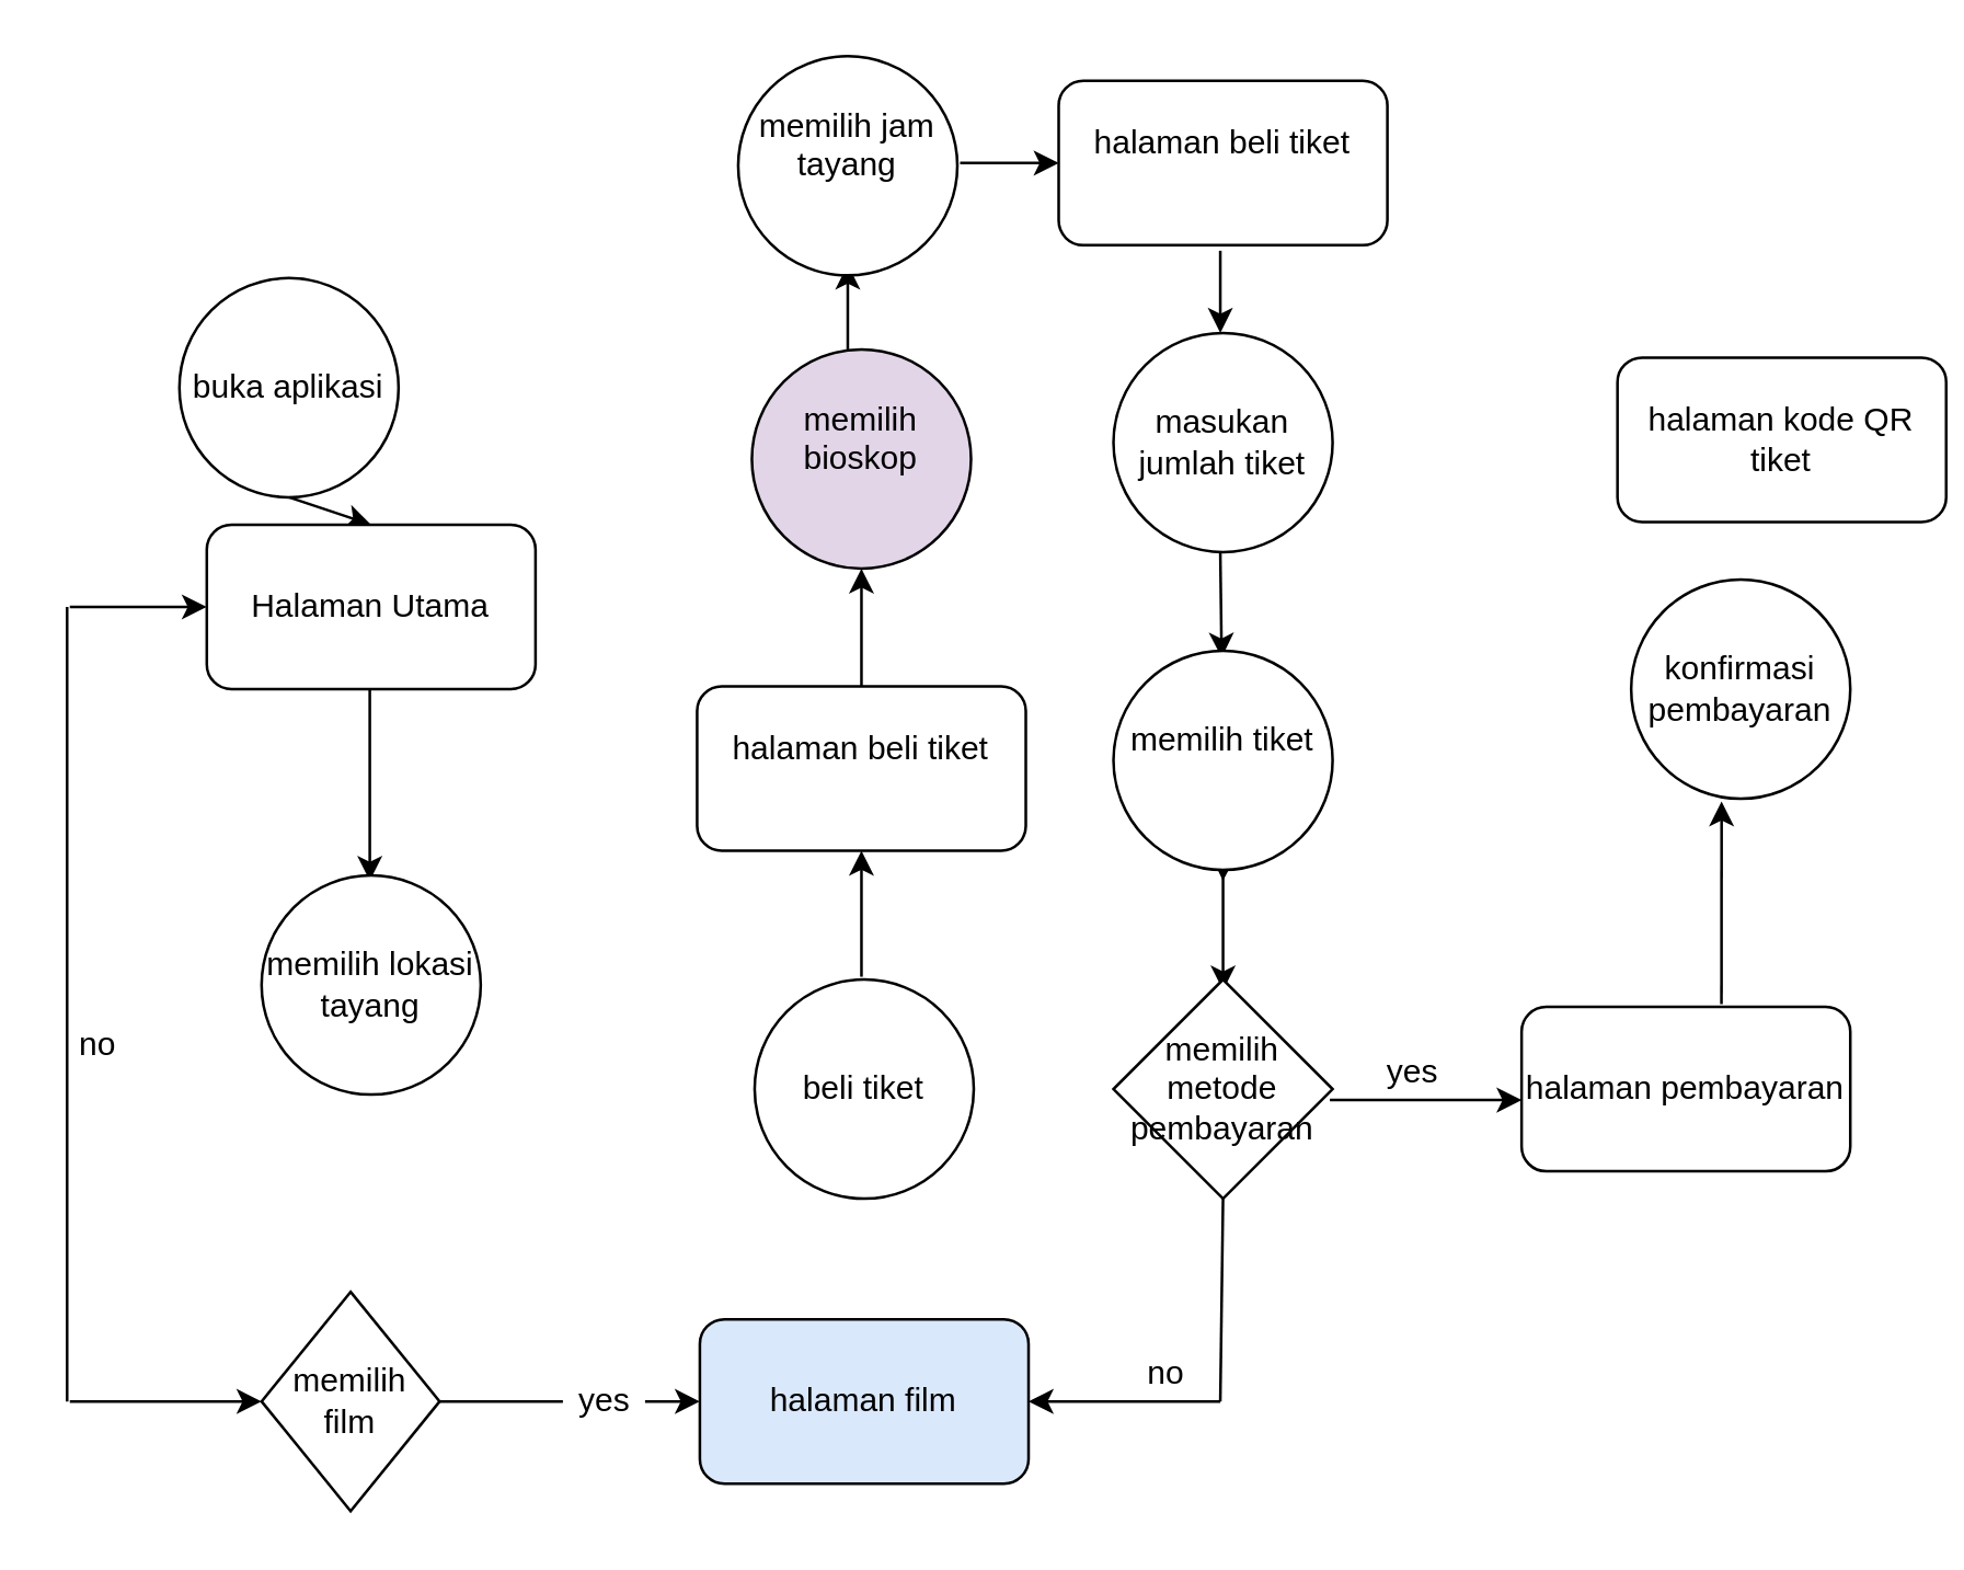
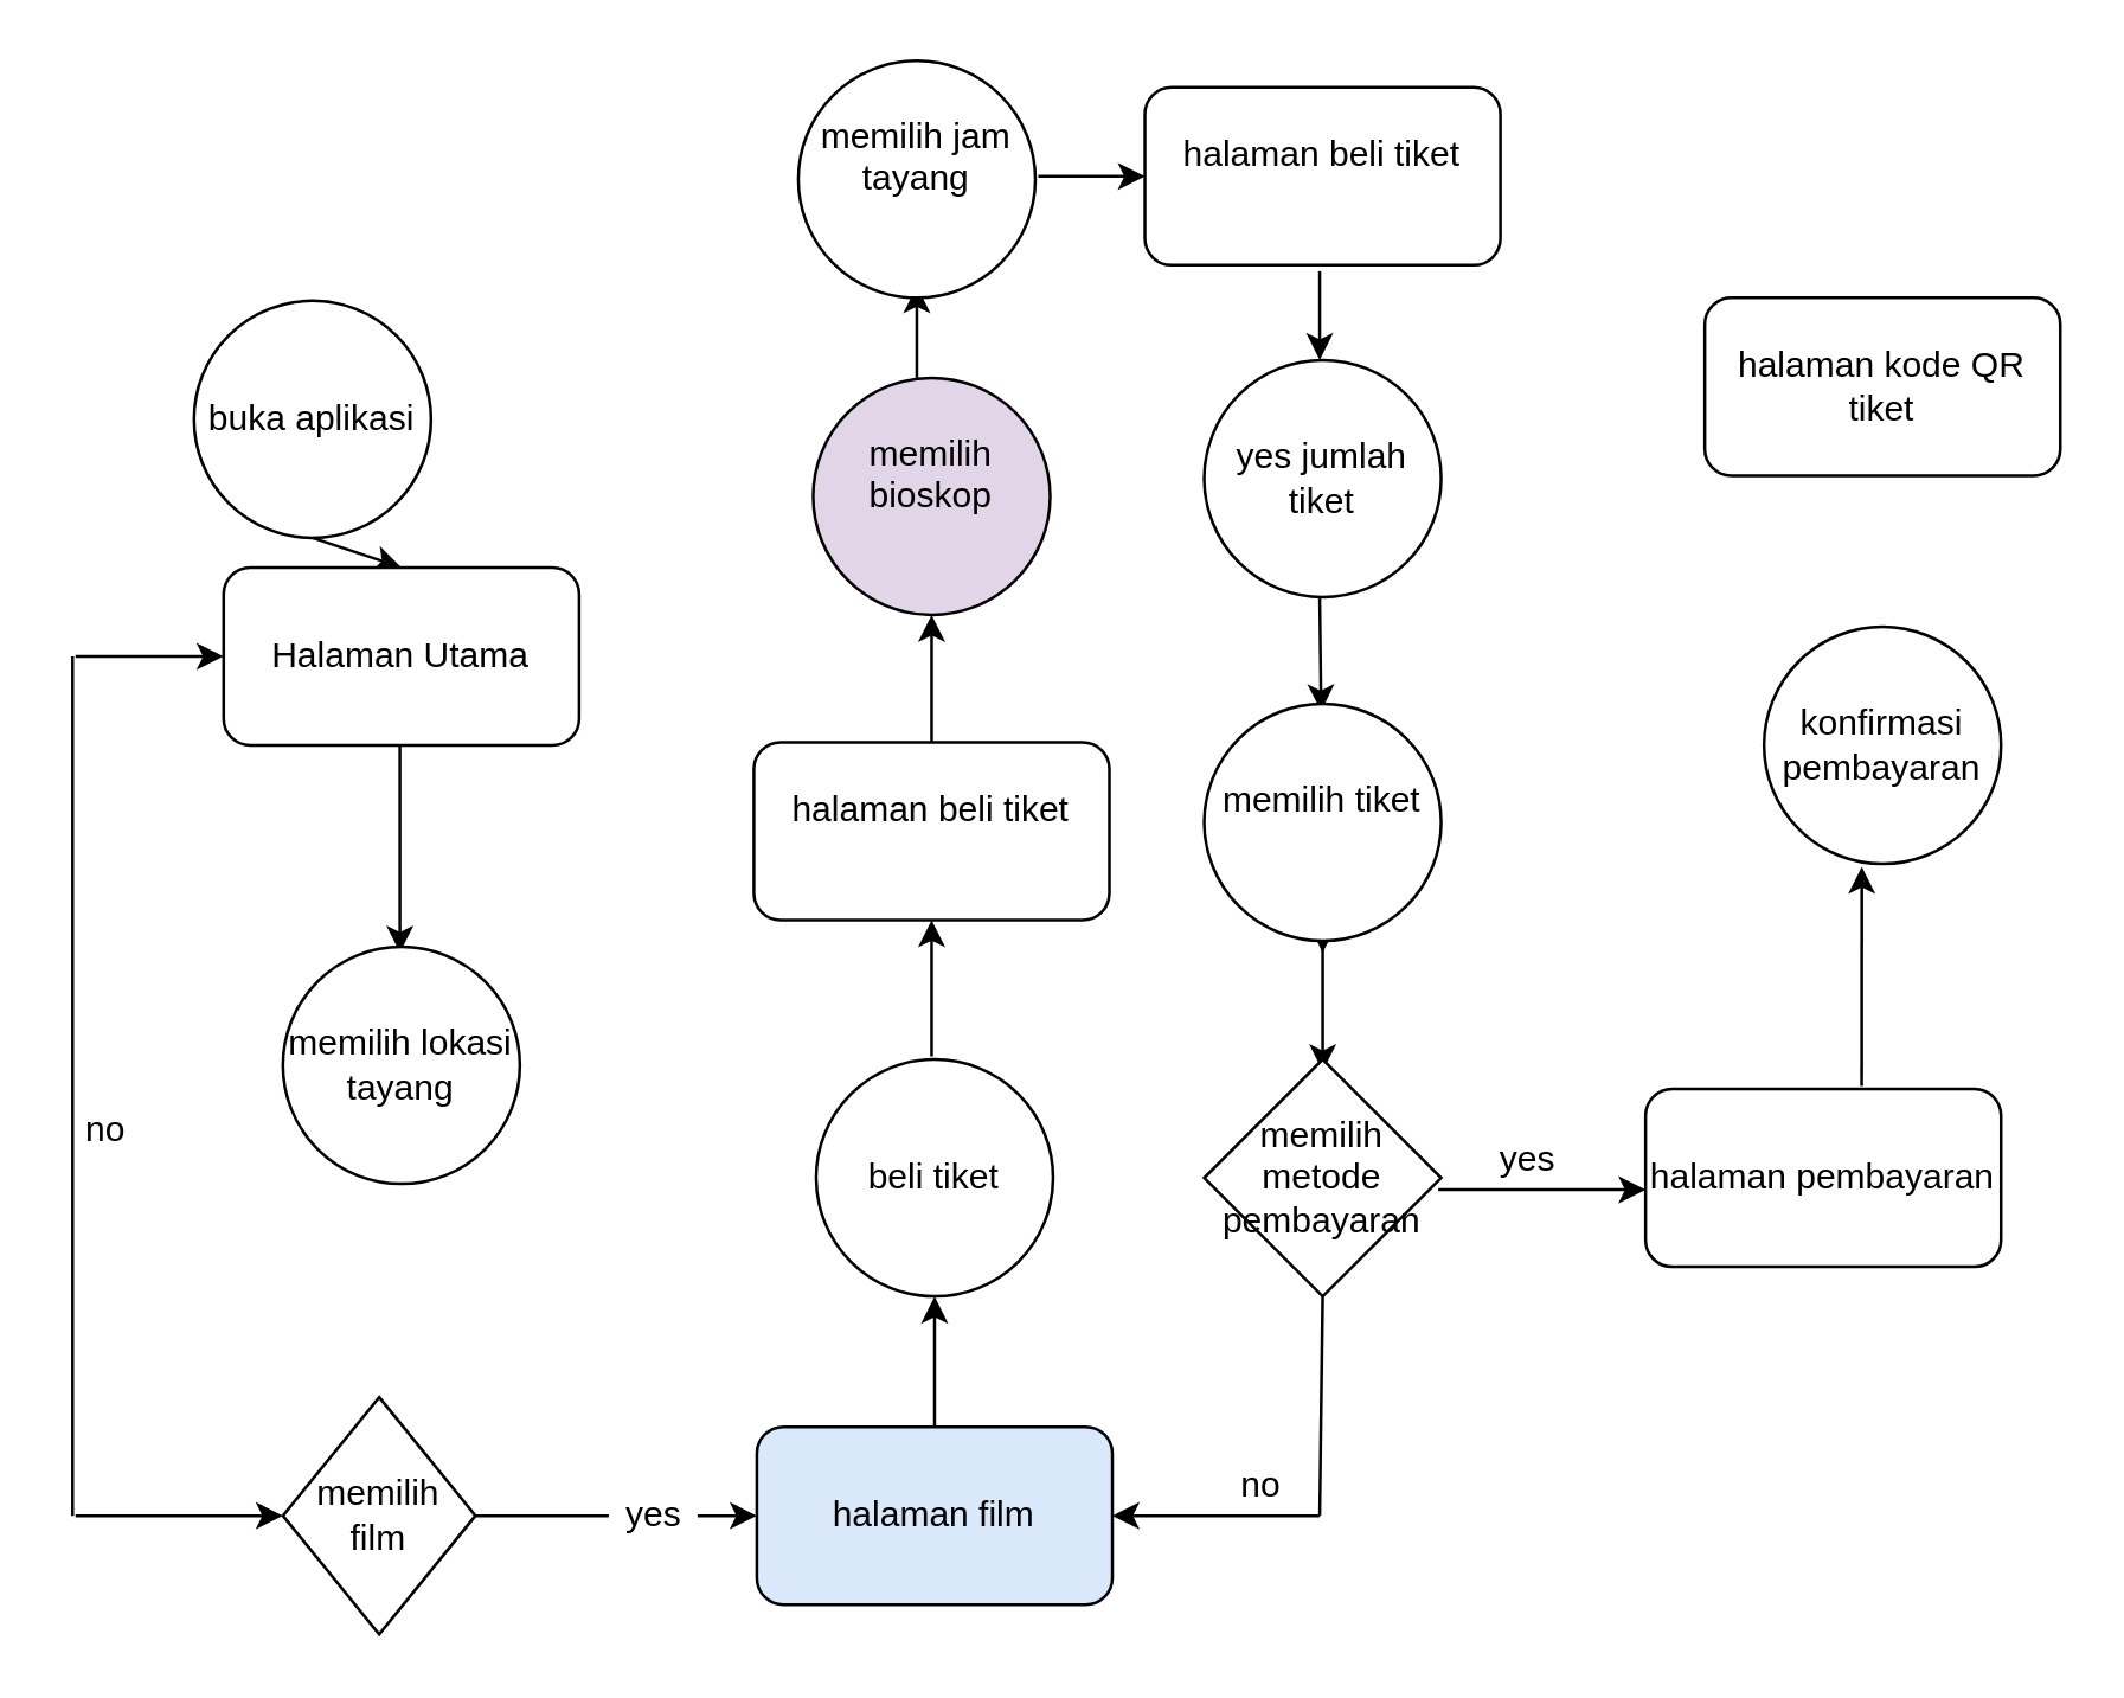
- <mxCell id="42" value="halaman kode QR tiket" style="rounded=1;whiteSpace=wrap;html=1;" vertex="1" parent="1"><mxGeometry x="590" y="130" width="120" height="60" as="geometry" /></mxCell>
+ <mxCell id="42" value="halaman kode QR tiket" style="rounded=1;whiteSpace=wrap;html=1;" vertex="1" parent="1"><mxGeometry x="575" y="100" width="120" height="60" as="geometry" /></mxCell>
- <mxCell id="26" value="masukan jumlah tiket" style="ellipse;whiteSpace=wrap;html=1;aspect=fixed;" vertex="1" parent="1"><mxGeometry x="406" y="121" width="80" height="80" as="geometry" /></mxCell>
+ <mxCell id="26" value="yes jumlah tiket" style="ellipse;whiteSpace=wrap;html=1;aspect=fixed;" vertex="1" parent="1"><mxGeometry x="406" y="121" width="80" height="80" as="geometry" /></mxCell>
+ <mxCell id="13" value="" style="endArrow=classic;html=1;rounded=0;exitX=0.5;exitY=0;exitDx=0;exitDy=0;" edge="1" parent="1" source="7" target="14"><mxGeometry width="50" height="50" relative="1" as="geometry"><mxPoint x="315" y="361" as="sourcePoint" /><mxPoint x="315" y="401" as="targetPoint" /></mxGeometry></mxCell>
